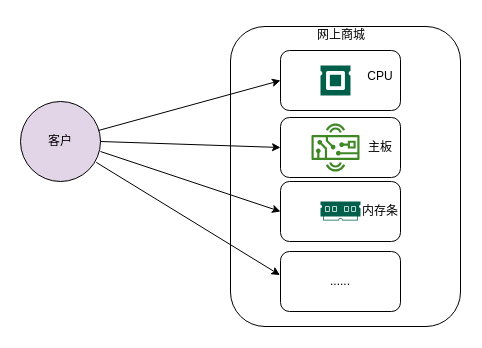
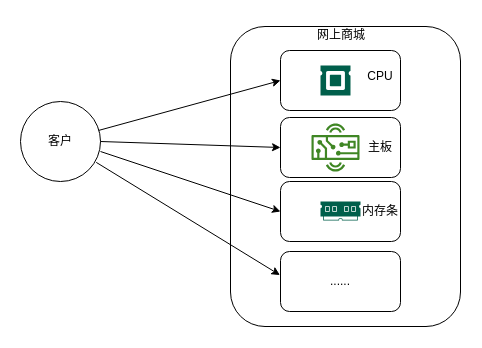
- <mxCell id="6" value="客户" style="ellipse;whiteSpace=wrap;html=1;aspect=fixed;fillColor=#e1d5e7;" vertex="1" parent="1"><mxGeometry x="20" y="101" width="80" height="80" as="geometry" /></mxCell>
+ <mxCell id="6" value="客户" style="ellipse;whiteSpace=wrap;html=1;aspect=fixed;" vertex="1" parent="1"><mxGeometry x="20" y="101" width="80" height="80" as="geometry" /></mxCell>
